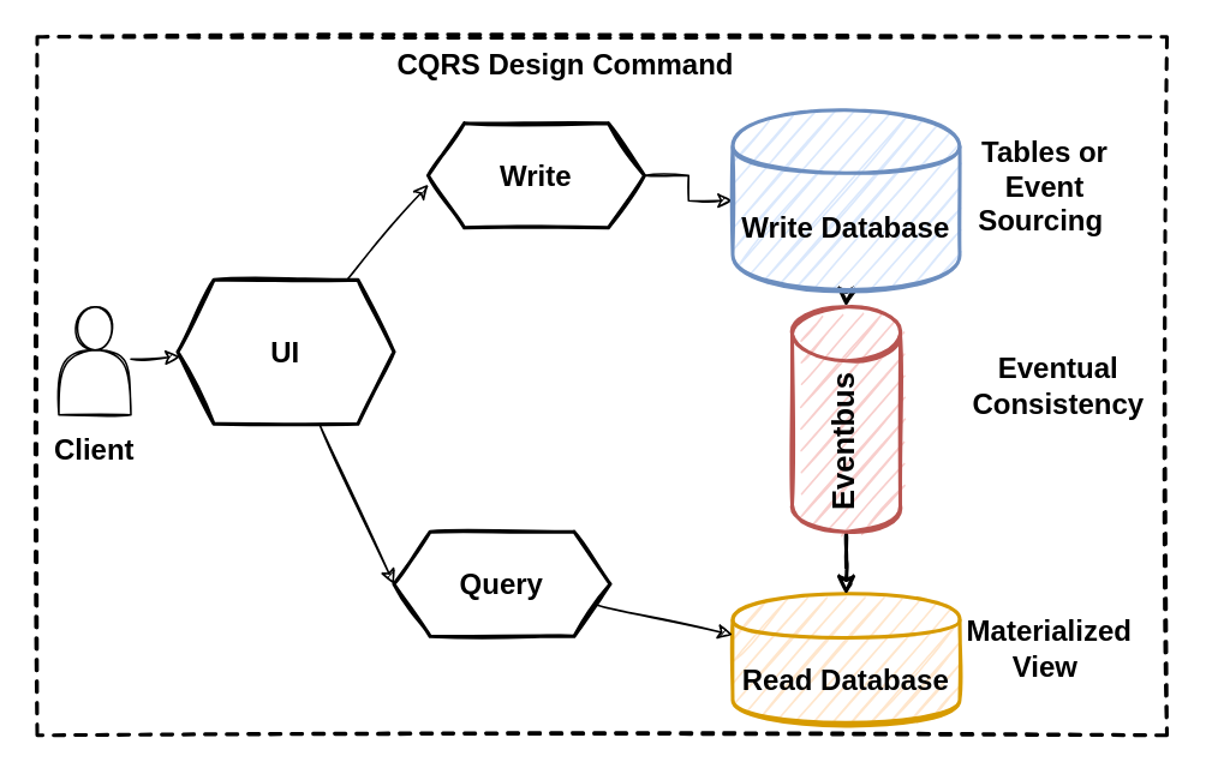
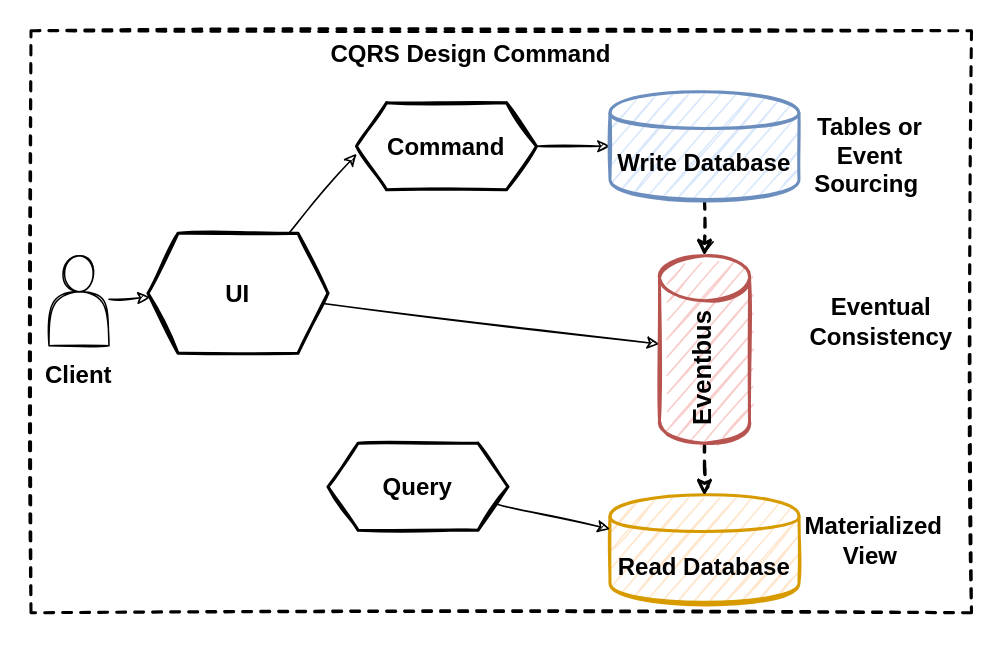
- <mxCell id="11" value="Write" style="shape=hexagon;perimeter=hexagonPerimeter2;whiteSpace=wrap;html=1;fixedSize=1;sketch=1;fontSize=16;strokeWidth=2;fontStyle=1;" parent="1" vertex="1"><mxGeometry x="237" y="68" width="120" height="58" as="geometry" /></mxCell>
+ <mxCell id="11" value="Command" style="shape=hexagon;perimeter=hexagonPerimeter2;whiteSpace=wrap;html=1;fixedSize=1;sketch=1;fontSize=16;strokeWidth=2;fontStyle=1;" parent="1" vertex="1"><mxGeometry x="237" y="68" width="120" height="58" as="geometry" /></mxCell>
- <mxCell id="15" value="Write Database" style="shape=cylinder;whiteSpace=wrap;html=1;boundedLbl=1;backgroundOutline=1;fontSize=16;fontStyle=1;strokeWidth=2;sketch=1;fillColor=#dae8fc;strokeColor=#6c8ebf;" parent="1" vertex="1"><mxGeometry x="406" y="61" width="126" height="100" as="geometry" /></mxCell>
+ <mxCell id="15" value="Write Database" style="shape=cylinder;whiteSpace=wrap;html=1;boundedLbl=1;backgroundOutline=1;fontSize=16;fontStyle=1;strokeWidth=2;sketch=1;fillColor=#dae8fc;strokeColor=#6c8ebf;" parent="1" vertex="1"><mxGeometry x="406" y="61" width="126" height="72" as="geometry" /></mxCell>
- <mxCell id="8" style="edgeStyle=none;rounded=0;sketch=1;orthogonalLoop=1;jettySize=auto;html=1;entryX=0;entryY=0.5;entryDx=0;entryDy=0;strokeWidth=1;" parent="1" source="9" target="20" edge="1"><mxGeometry relative="1" as="geometry" /></mxCell>
+ <mxCell id="8" style="edgeStyle=none;rounded=0;sketch=1;orthogonalLoop=1;jettySize=auto;html=1;strokeWidth=1;" parent="1" source="9" target="22" edge="1"><mxGeometry relative="1" as="geometry" /></mxCell>
- <mxCell id="21" style="edgeStyle=orthogonalEdgeStyle;rounded=0;orthogonalLoop=1;jettySize=auto;html=1;strokeWidth=2;sketch=1;dashed=0;" edge="1" parent="1" source="22" target="16"><mxGeometry relative="1" as="geometry" /></mxCell>
+ <mxCell id="21" style="edgeStyle=orthogonalEdgeStyle;rounded=0;orthogonalLoop=1;jettySize=auto;html=1;strokeWidth=2;sketch=1;dashed=1;" edge="1" parent="1" source="22" target="16"><mxGeometry relative="1" as="geometry" /></mxCell>
